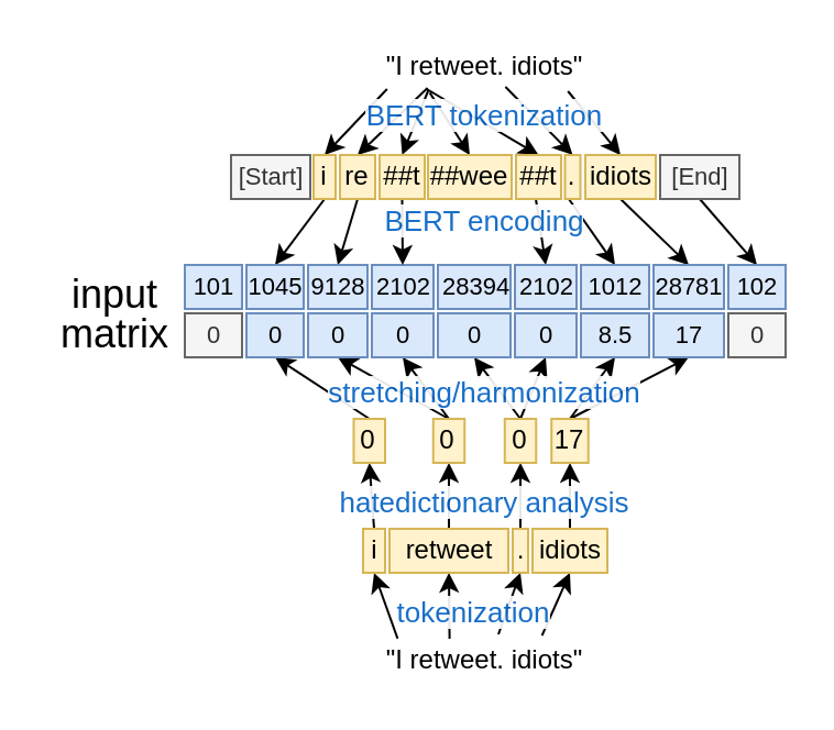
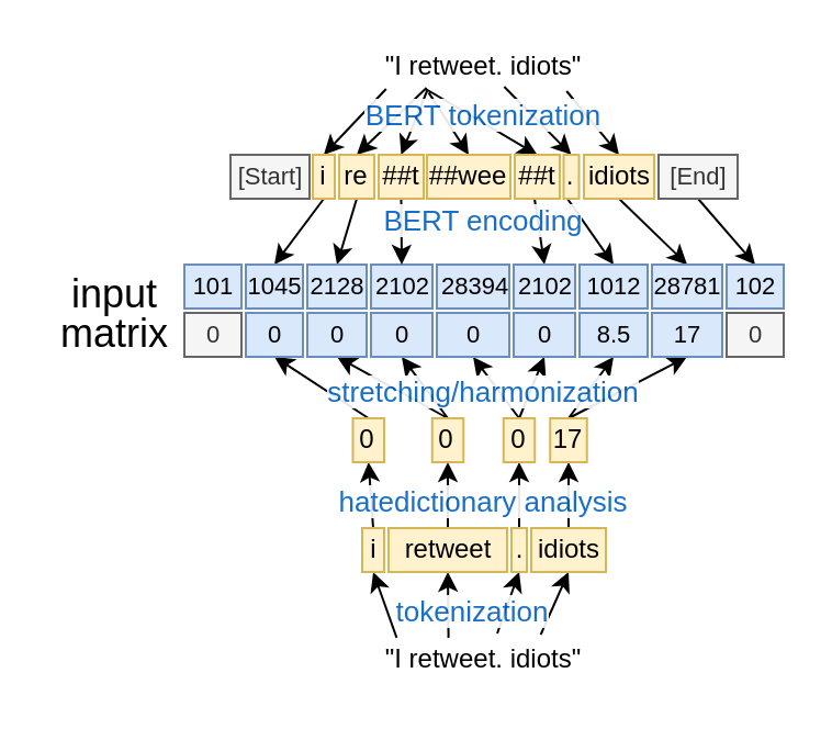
- <mxCell id="53" value="9128" style="rounded=0;whiteSpace=wrap;html=1;fillColor=#dae8fc;fontSize=11;strokeColor=#6c8ebf;align=center;" parent="1" vertex="1"><mxGeometry x="139.5" y="120" width="27" height="20" as="geometry" /></mxCell>
+ <mxCell id="53" value="2128" style="rounded=0;whiteSpace=wrap;html=1;fillColor=#dae8fc;fontSize=11;strokeColor=#6c8ebf;align=center;" parent="1" vertex="1"><mxGeometry x="139.5" y="120" width="27" height="20" as="geometry" /></mxCell>
